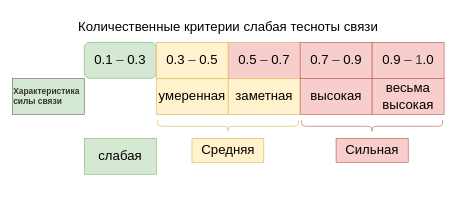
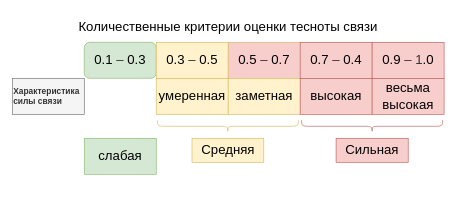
- <mxCell id="2" value="&lt;span style=&quot;font-size: 22px&quot;&gt;Количественные критерии слабая тесноты связи&lt;/span&gt;" style="text;html=1;align=center;verticalAlign=middle;whiteSpace=wrap;rounded=0;" vertex="1" parent="1"><mxGeometry x="20" y="20" width="720" height="50" as="geometry" /></mxCell>
+ <mxCell id="2" value="&lt;span style=&quot;font-size: 22px&quot;&gt;Количественные критерии оценки тесноты связи&lt;/span&gt;" style="text;html=1;align=center;verticalAlign=middle;whiteSpace=wrap;rounded=0;" vertex="1" parent="1"><mxGeometry x="20" y="20" width="720" height="50" as="geometry" /></mxCell>
- <mxCell id="10" value="0.7&amp;nbsp;&lt;span style=&quot;color: rgb(51 , 51 , 51) ; font-size: 22px&quot;&gt;–&amp;nbsp;&lt;/span&gt;0.9" style="rounded=0;whiteSpace=wrap;html=1;fontSize=22;align=center;fontStyle=0;fillColor=#f8cecc;strokeColor=#b85450;" vertex="1" parent="1"><mxGeometry x="500" y="70" width="120" height="60" as="geometry" /></mxCell>
+ <mxCell id="10" value="0.7&amp;nbsp;&lt;span style=&quot;color: rgb(51 , 51 , 51) ; font-size: 22px&quot;&gt;–&amp;nbsp;&lt;/span&gt;0.4" style="rounded=0;whiteSpace=wrap;html=1;fontSize=22;align=center;fontStyle=0;fillColor=#f8cecc;strokeColor=#b85450;" vertex="1" parent="1"><mxGeometry x="500" y="70" width="120" height="60" as="geometry" /></mxCell>
- <mxCell id="3" value="Характеристика силы связи" style="rounded=0;whiteSpace=wrap;html=1;fontSize=14;align=left;fontStyle=1;fillColor=#d5e8d4;strokeColor=#666666;fontColor=#333333;" vertex="1" parent="1"><mxGeometry x="20" y="130" width="120" height="60" as="geometry" /></mxCell>
+ <mxCell id="3" value="Характеристика силы связи" style="rounded=0;whiteSpace=wrap;html=1;fontSize=14;align=left;fontStyle=1;fillColor=#f5f5f5;strokeColor=#666666;fontColor=#333333;" vertex="1" parent="1"><mxGeometry x="20" y="130" width="120" height="60" as="geometry" /></mxCell>
